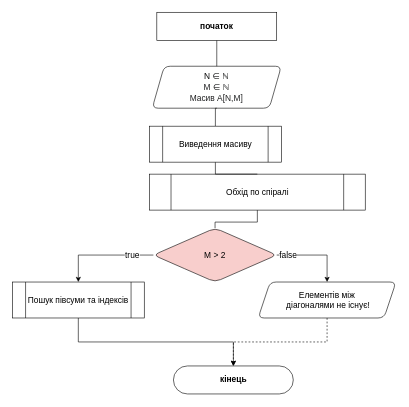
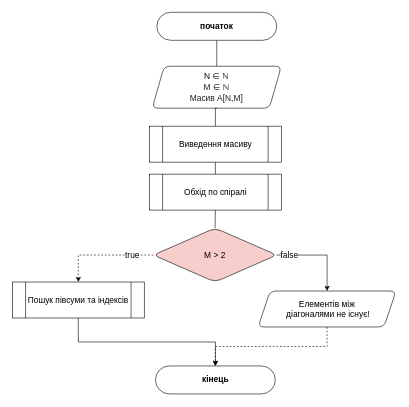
- <mxCell id="5" value="&lt;b style=&quot;font-size: 14px;&quot;&gt;&lt;font style=&quot;font-size: 14px;&quot;&gt;початок&lt;/font&gt;&lt;/b&gt;" style="whiteSpace=wrap;html=1;arcSize=50;fontSize=14;rounded=0;" parent="1" vertex="1"><mxGeometry x="260.97" y="20" width="200" height="46.73" as="geometry" /></mxCell>
+ <mxCell id="5" value="&lt;b style=&quot;font-size: 14px;&quot;&gt;&lt;font style=&quot;font-size: 14px;&quot;&gt;початок&lt;/font&gt;&lt;/b&gt;" style="rounded=1;whiteSpace=wrap;html=1;arcSize=50;fontSize=14;" parent="1" vertex="1"><mxGeometry x="260.97" y="20" width="200" height="46.73" as="geometry" /></mxCell>
- <mxCell id="8" value="&lt;font face=&quot;Helvetica&quot; style=&quot;font-size: 14px;&quot;&gt;Обхід по спіралі&lt;/font&gt;" style="shape=process;whiteSpace=wrap;html=1;backgroundOutline=1;labelBackgroundColor=#FFFFFF;fontFamily=Comic Sans MS;fontSize=14;" vertex="1" parent="1"><mxGeometry x="248.66" y="290" width="360" height="60" as="geometry" /></mxCell>
+ <mxCell id="8" value="&lt;font face=&quot;Helvetica&quot; style=&quot;font-size: 14px;&quot;&gt;Обхід по спіралі&lt;/font&gt;" style="shape=process;whiteSpace=wrap;html=1;backgroundOutline=1;labelBackgroundColor=#FFFFFF;fontFamily=Comic Sans MS;fontSize=14;" vertex="1" parent="1"><mxGeometry x="248.66" y="290" width="220" height="60" as="geometry" /></mxCell>
- <mxCell id="11" value="true" style="edgeStyle=orthogonalEdgeStyle;rounded=0;orthogonalLoop=1;jettySize=auto;html=1;exitX=0;exitY=0.5;exitDx=0;exitDy=0;fontFamily=Helvetica;endArrow=classic;endFill=1;fontSize=14;startFill=0;entryX=0.5;entryY=0;entryDx=0;entryDy=0;" edge="1" parent="1" source="13" target="15"><mxGeometry x="-0.585" relative="1" as="geometry"><mxPoint x="240" y="500" as="targetPoint" /><mxPoint as="offset" /></mxGeometry></mxCell>
+ <mxCell id="11" value="true" style="edgeStyle=orthogonalEdgeStyle;rounded=0;orthogonalLoop=1;jettySize=auto;html=1;exitX=0;exitY=0.5;exitDx=0;exitDy=0;fontFamily=Helvetica;endArrow=classic;endFill=1;fontSize=14;startFill=0;entryX=0.5;entryY=0;entryDx=0;entryDy=0;dashed=1;" edge="1" parent="1" source="13" target="15"><mxGeometry x="-0.585" relative="1" as="geometry"><mxPoint x="240" y="500" as="targetPoint" /><mxPoint as="offset" /></mxGeometry></mxCell>
- <mxCell id="17" value="Eлементiв мiж&lt;br style=&quot;font-size: 14px;&quot;&gt;&amp;nbsp;дiагоналями не iснує!" style="shape=parallelogram;perimeter=parallelogramPerimeter;whiteSpace=wrap;html=1;fixedSize=1;fontSize=14;rounded=1;" vertex="1" parent="1"><mxGeometry x="430" y="470" width="230" height="60" as="geometry" /></mxCell>
+ <mxCell id="17" value="Eлементiв мiж&lt;br style=&quot;font-size: 14px;&quot;&gt;&amp;nbsp;дiагоналями не iснує!" style="shape=parallelogram;perimeter=parallelogramPerimeter;whiteSpace=wrap;html=1;fixedSize=1;fontSize=14;rounded=1;" vertex="1" parent="1"><mxGeometry x="430" y="485" width="230" height="60" as="geometry" /></mxCell>
- <mxCell id="6" value="&lt;b style=&quot;font-size: 14px;&quot;&gt;&lt;font style=&quot;font-size: 14px;&quot;&gt;кінець&lt;/font&gt;&lt;/b&gt;" style="rounded=1;whiteSpace=wrap;html=1;arcSize=50;fontSize=14;" parent="1" vertex="1"><mxGeometry x="288.66" y="610" width="200" height="46.73" as="geometry" /></mxCell>
+ <mxCell id="6" value="&lt;b style=&quot;font-size: 14px;&quot;&gt;&lt;font style=&quot;font-size: 14px;&quot;&gt;кінець&lt;/font&gt;&lt;/b&gt;" style="rounded=1;whiteSpace=wrap;html=1;arcSize=50;fontSize=14;" parent="1" vertex="1"><mxGeometry x="258.66" y="610" width="200" height="46.73" as="geometry" /></mxCell>
